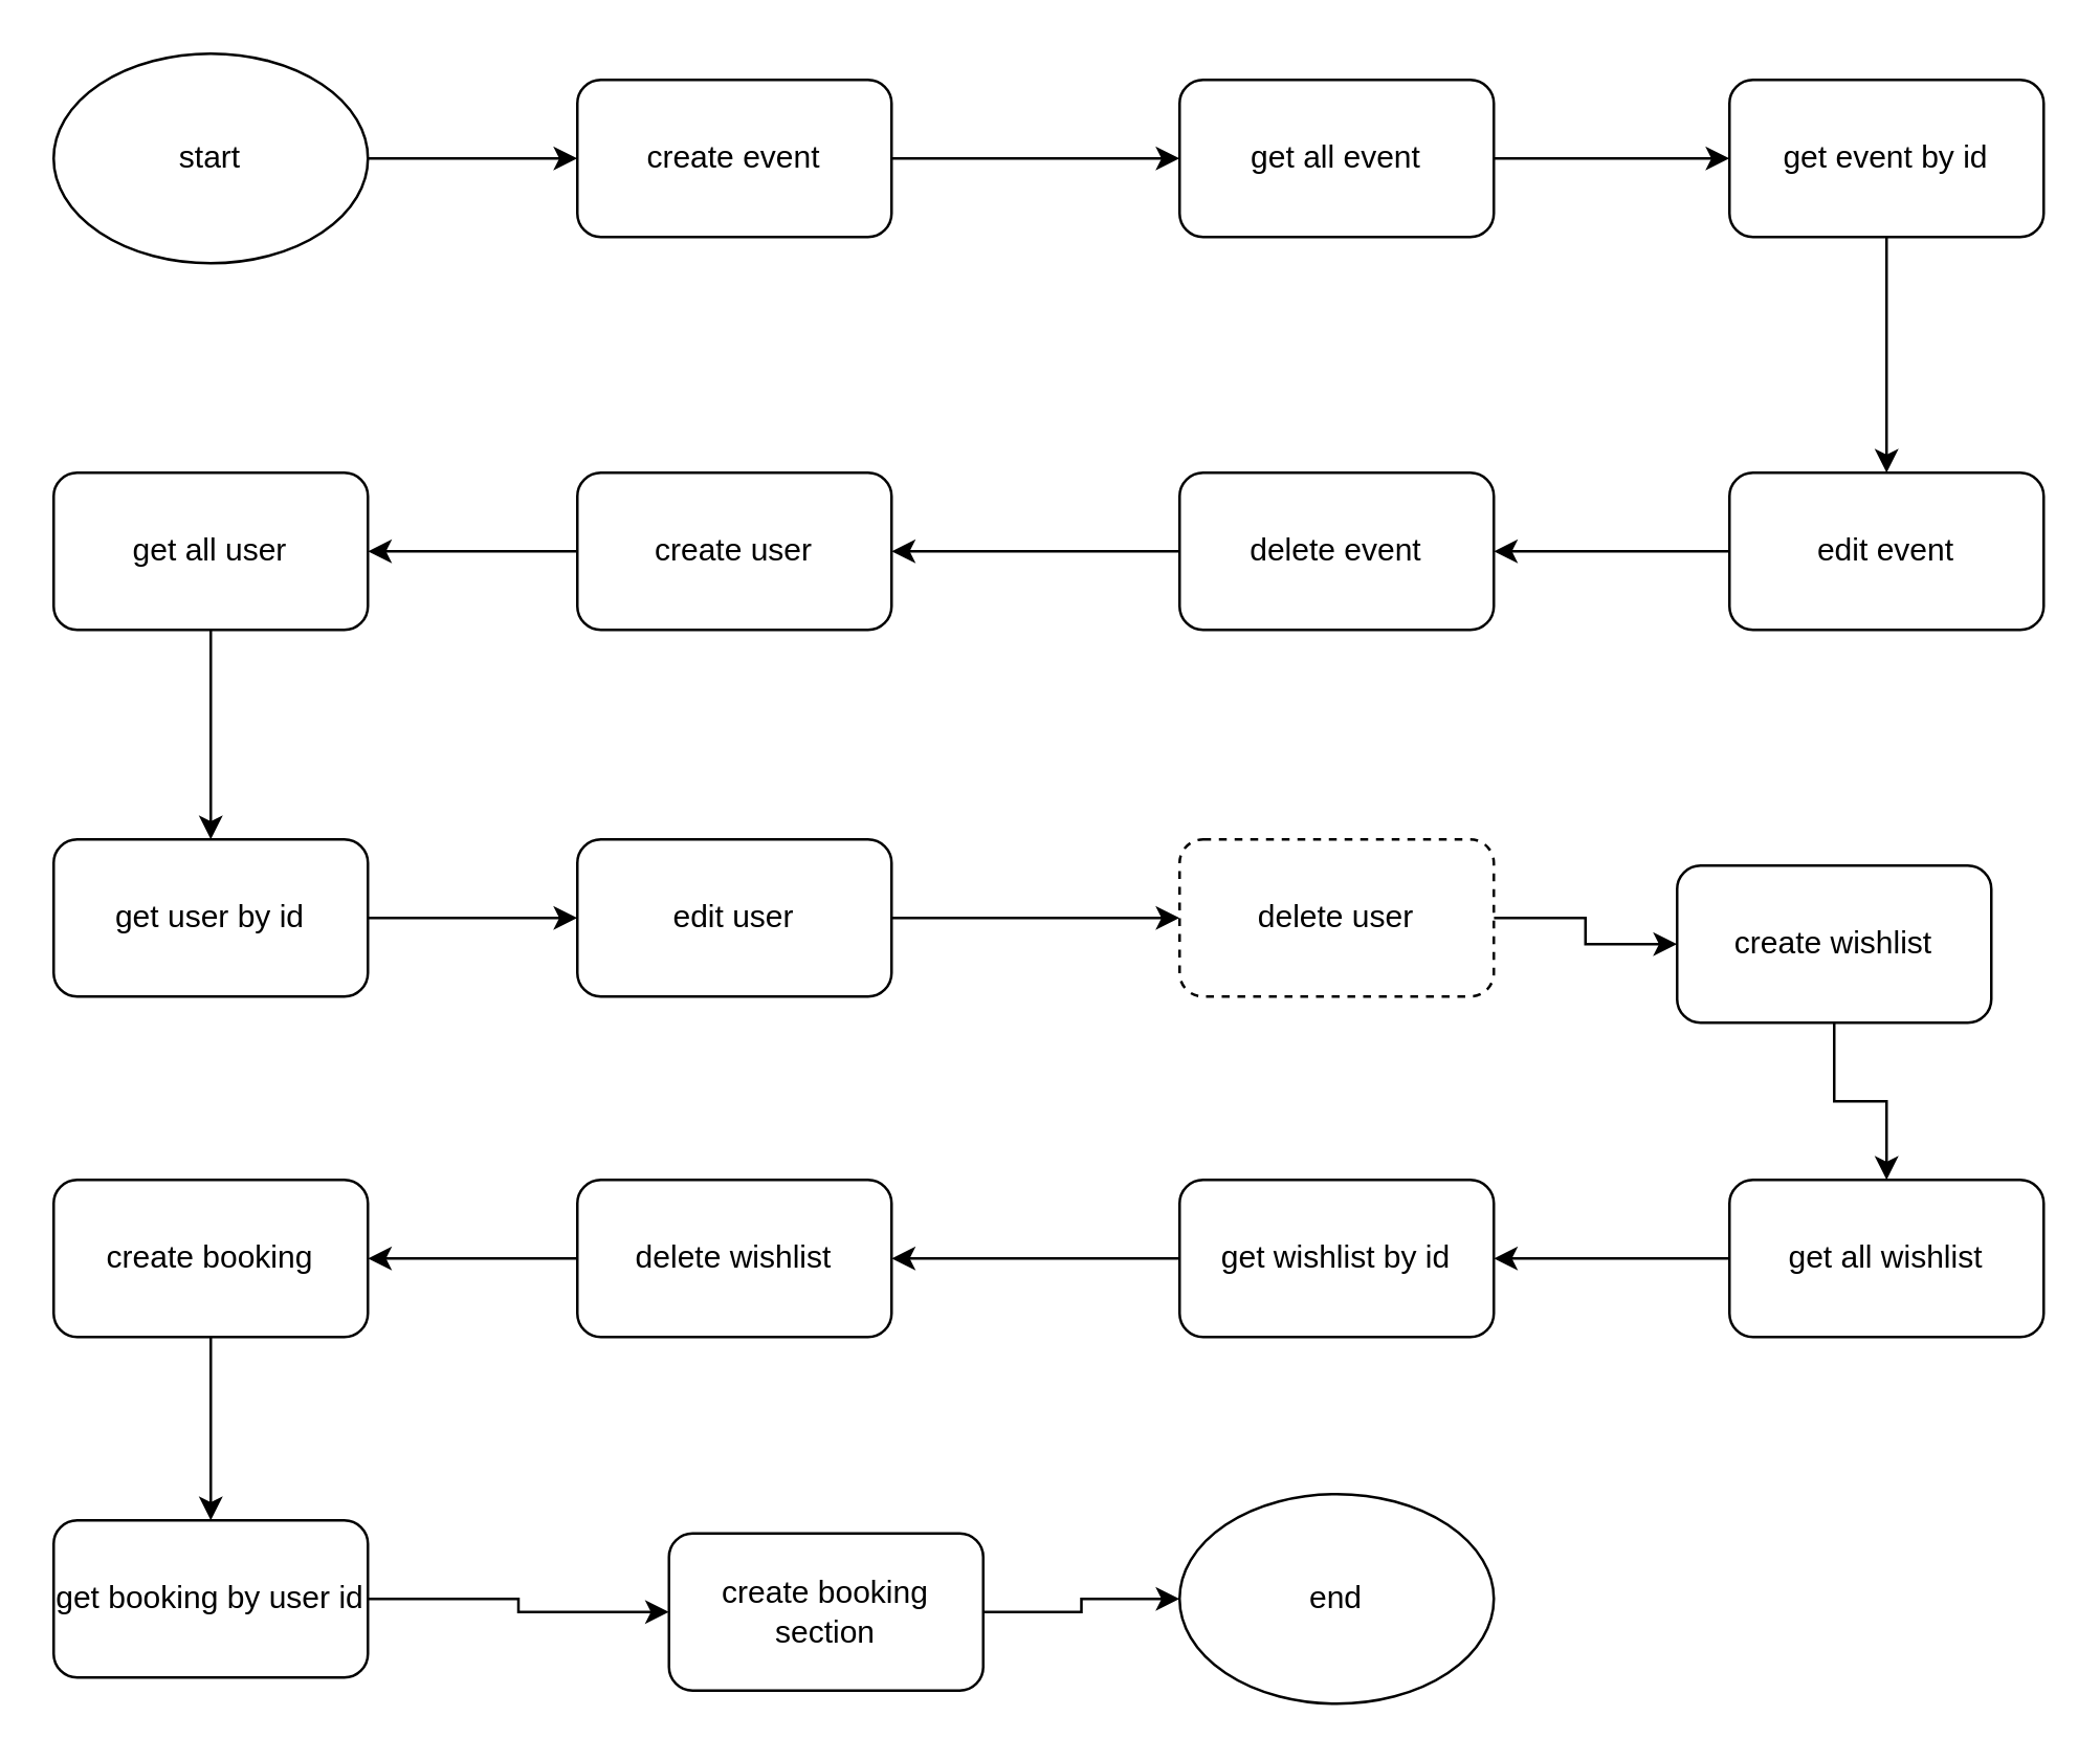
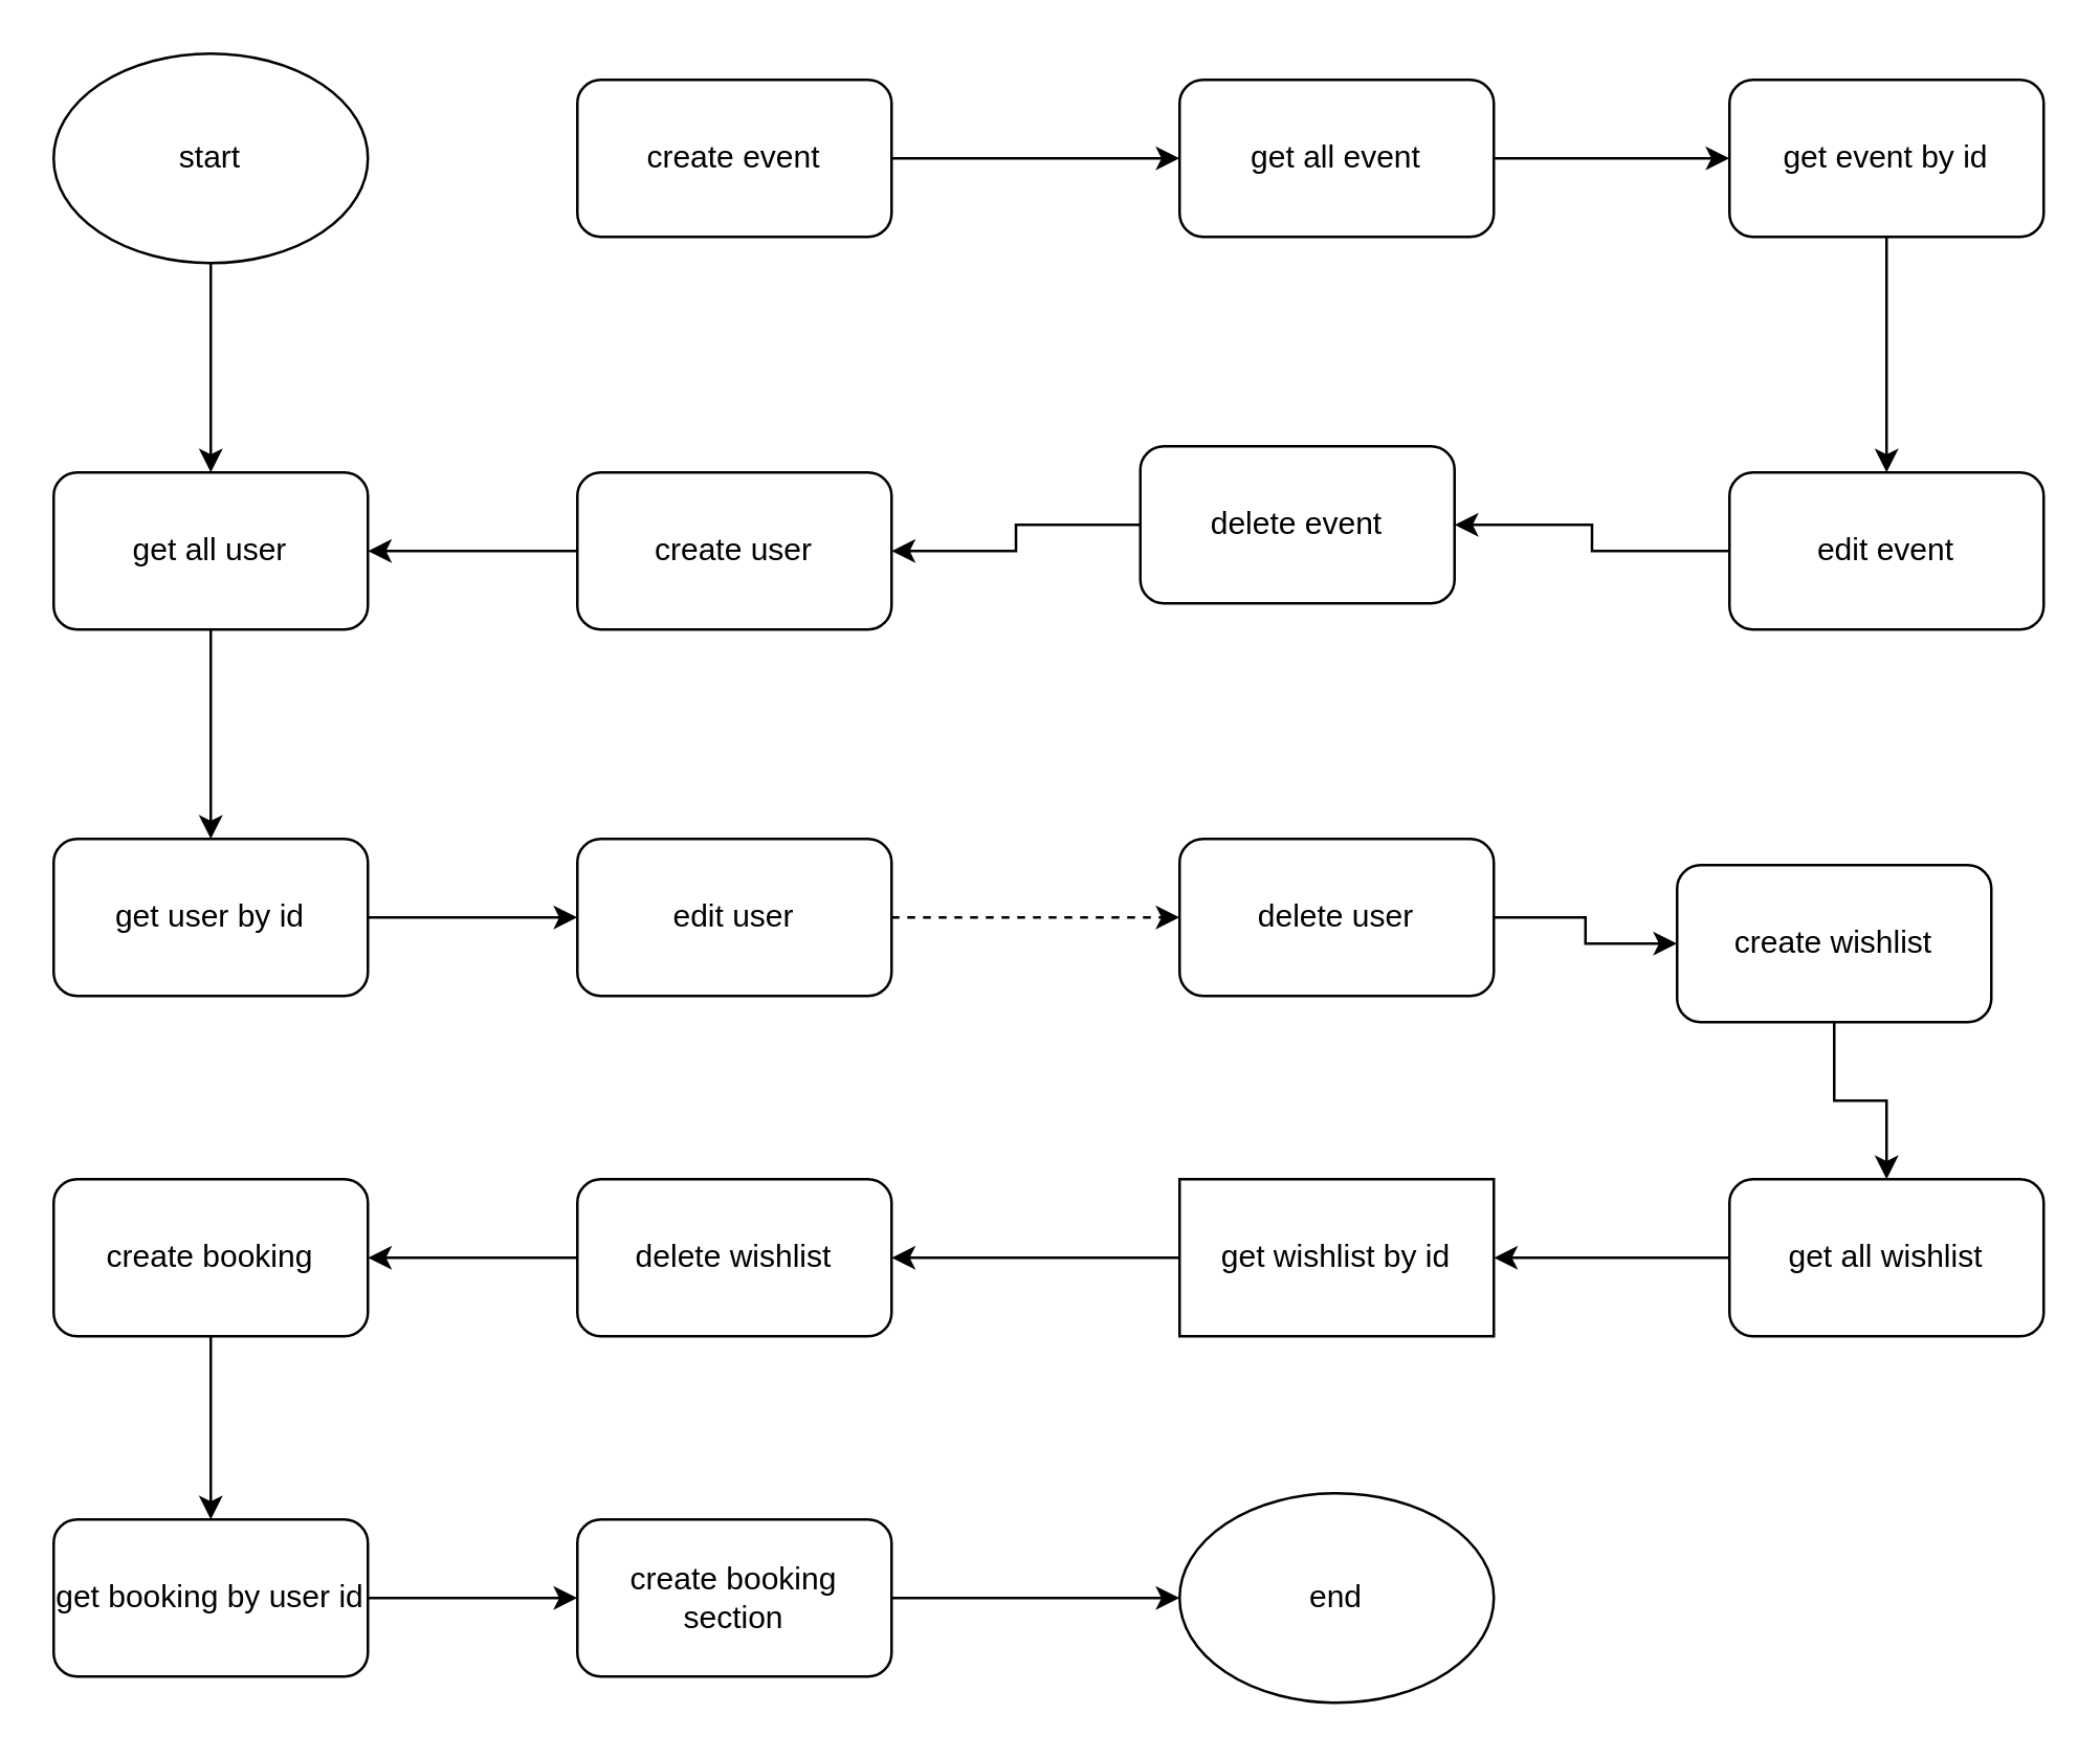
- <mxCell id="2" style="edgeStyle=orthogonalEdgeStyle;rounded=0;orthogonalLoop=1;jettySize=auto;html=1;entryX=0;entryY=0.5;entryDx=0;entryDy=0;" edge="1" parent="1" source="3" target="5"><mxGeometry relative="1" as="geometry" /></mxCell>
+ <mxCell id="2" style="edgeStyle=orthogonalEdgeStyle;rounded=0;orthogonalLoop=1;jettySize=auto;html=1;" edge="1" parent="1" source="3" target="17"><mxGeometry relative="1" as="geometry" /></mxCell>
- <mxCell id="13" value="delete event" style="rounded=1;whiteSpace=wrap;html=1;" vertex="1" parent="1"><mxGeometry x="450" y="180" width="120" height="60" as="geometry" /></mxCell>
+ <mxCell id="13" value="delete event" style="rounded=1;whiteSpace=wrap;html=1;" vertex="1" parent="1"><mxGeometry x="435" y="170" width="120" height="60" as="geometry" /></mxCell>
- <mxCell id="20" style="edgeStyle=orthogonalEdgeStyle;rounded=0;orthogonalLoop=1;jettySize=auto;html=1;exitX=1;exitY=0.5;exitDx=0;exitDy=0;entryX=0;entryY=0.5;entryDx=0;entryDy=0;" edge="1" parent="1" source="21" target="23"><mxGeometry relative="1" as="geometry" /></mxCell>
+ <mxCell id="20" style="edgeStyle=orthogonalEdgeStyle;rounded=0;orthogonalLoop=1;jettySize=auto;html=1;exitX=1;exitY=0.5;exitDx=0;exitDy=0;entryX=0;entryY=0.5;entryDx=0;entryDy=0;dashed=1;" edge="1" parent="1" source="21" target="23"><mxGeometry relative="1" as="geometry" /></mxCell>
- <mxCell id="23" value="delete user" style="rounded=1;whiteSpace=wrap;html=1;dashed=1;" vertex="1" parent="1"><mxGeometry x="450" y="320" width="120" height="60" as="geometry" /></mxCell>
+ <mxCell id="23" value="delete user" style="rounded=1;whiteSpace=wrap;html=1;" vertex="1" parent="1"><mxGeometry x="450" y="320" width="120" height="60" as="geometry" /></mxCell>
- <mxCell id="29" value="get wishlist by id" style="rounded=1;whiteSpace=wrap;html=1;" vertex="1" parent="1"><mxGeometry x="450" y="450" width="120" height="60" as="geometry" /></mxCell>
+ <mxCell id="29" value="get wishlist by id" style="whiteSpace=wrap;html=1;rounded=0;" vertex="1" parent="1"><mxGeometry x="450" y="450" width="120" height="60" as="geometry" /></mxCell>
- <mxCell id="37" value="create booking section" style="rounded=1;whiteSpace=wrap;html=1;" vertex="1" parent="1"><mxGeometry x="255" y="585" width="120" height="60" as="geometry" /></mxCell>
+ <mxCell id="37" value="create booking section" style="rounded=1;whiteSpace=wrap;html=1;" vertex="1" parent="1"><mxGeometry x="220" y="580" width="120" height="60" as="geometry" /></mxCell>
